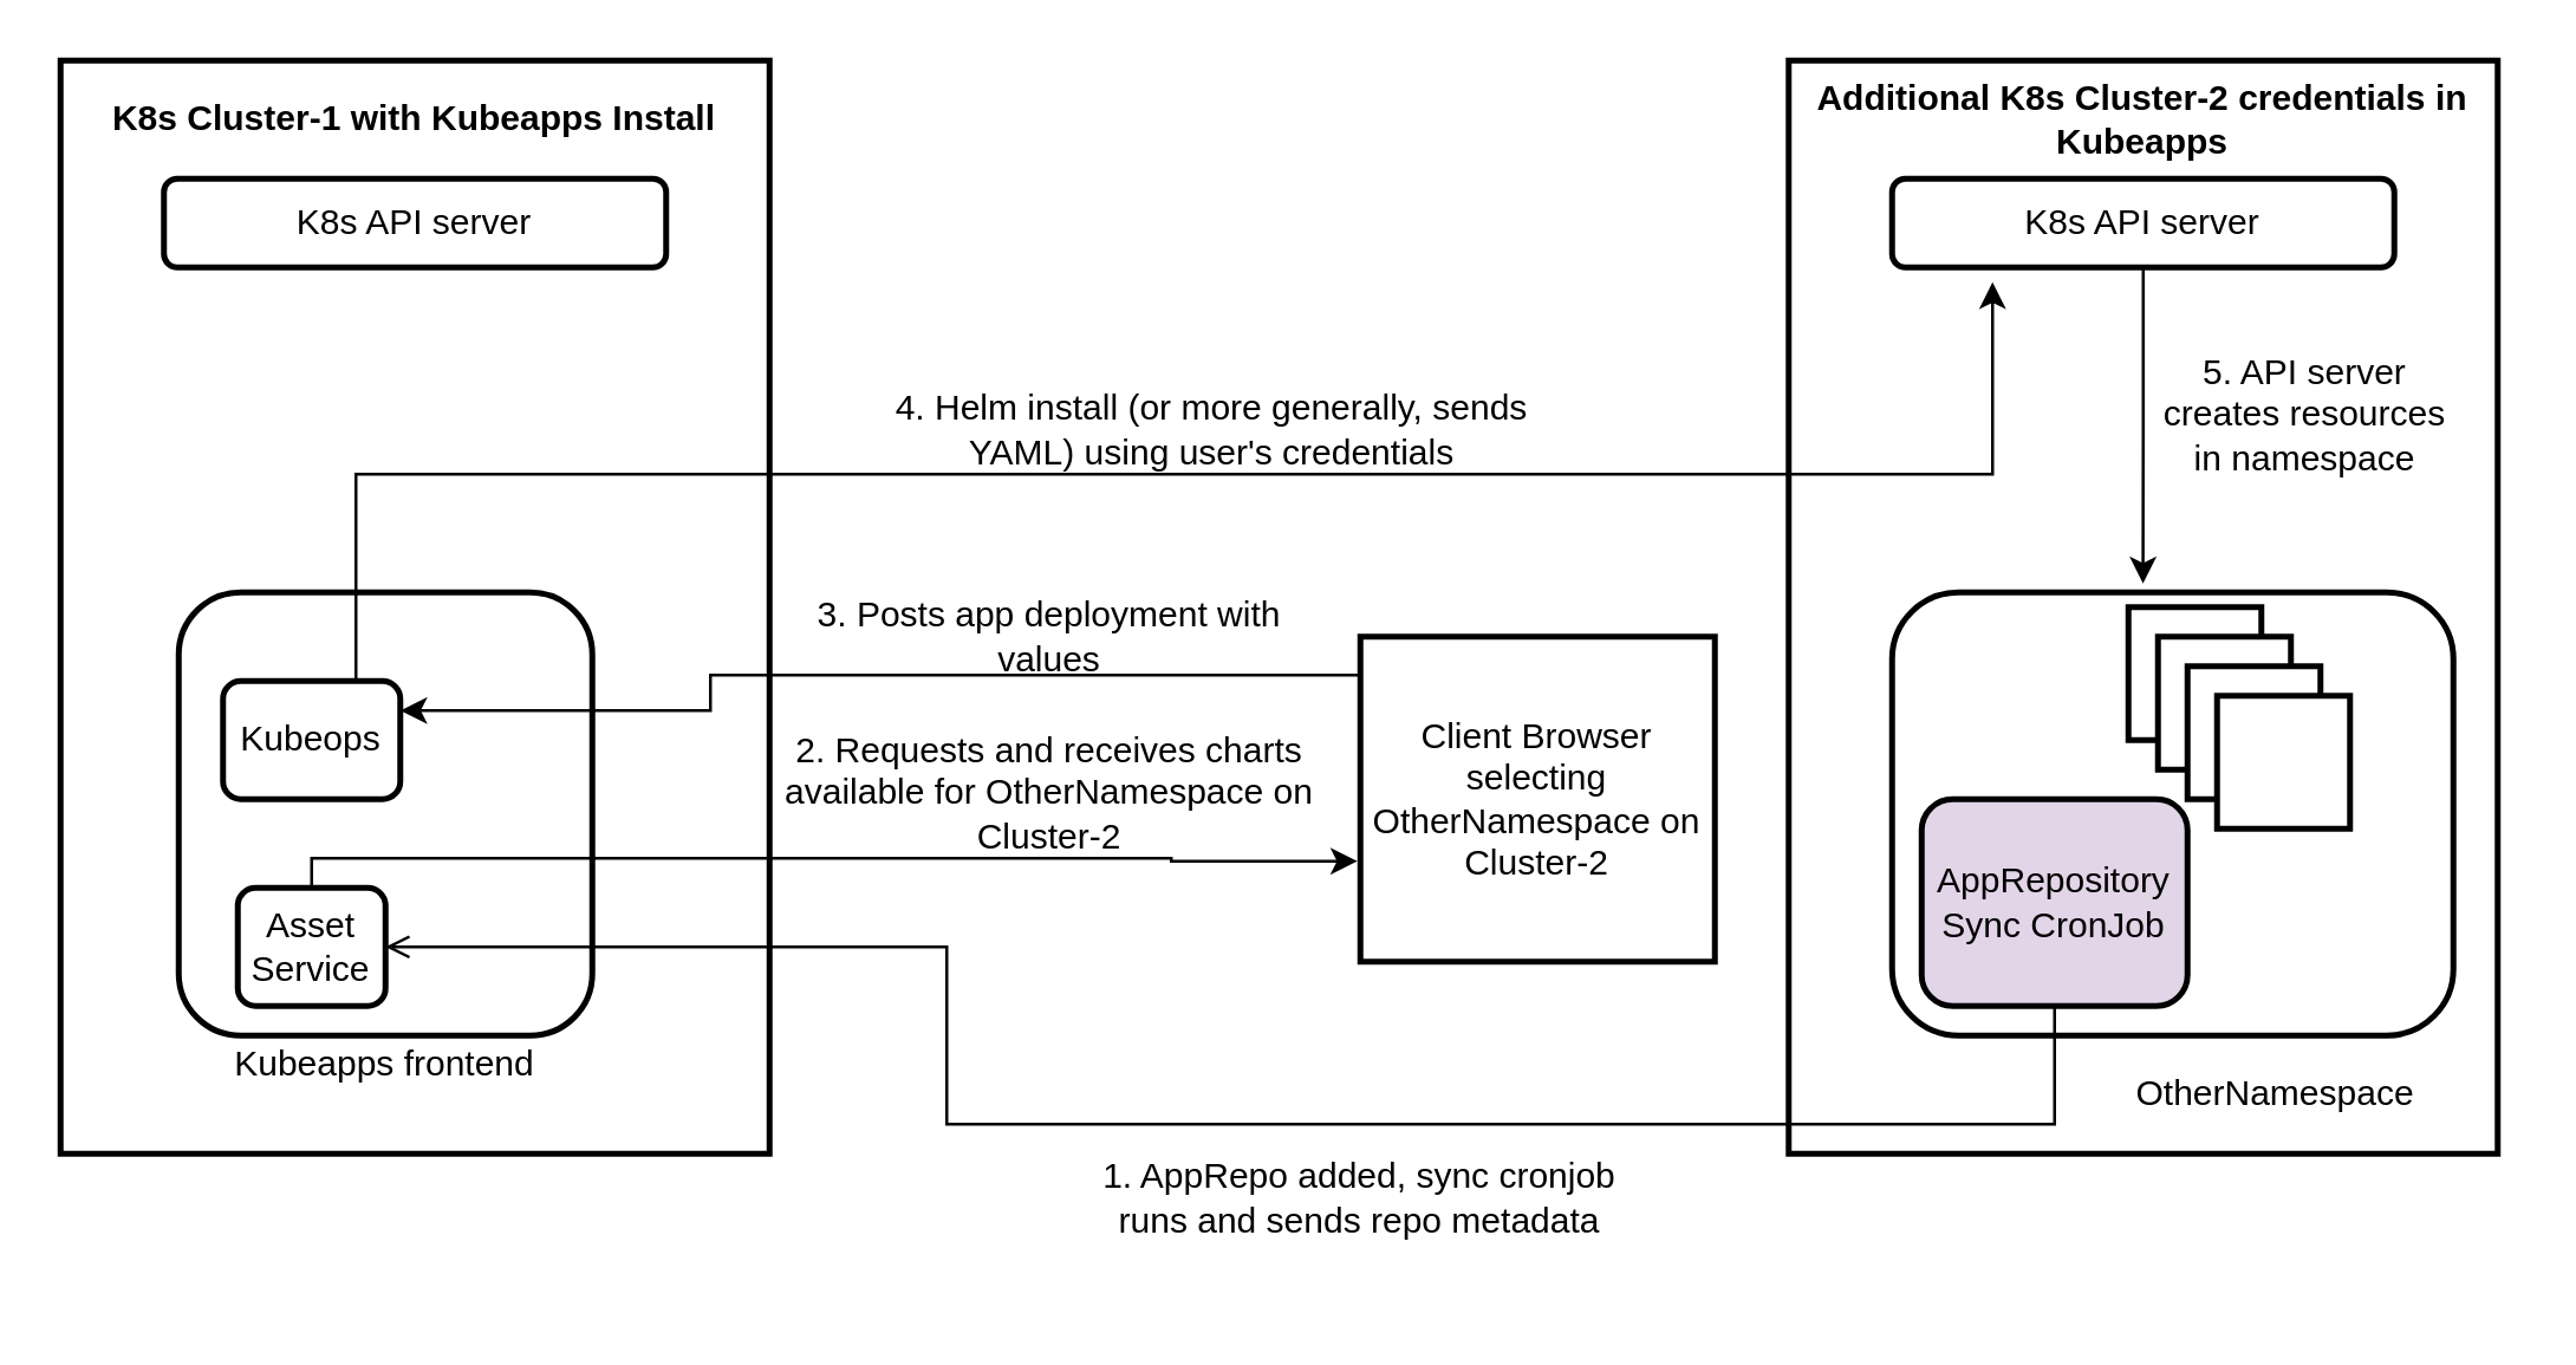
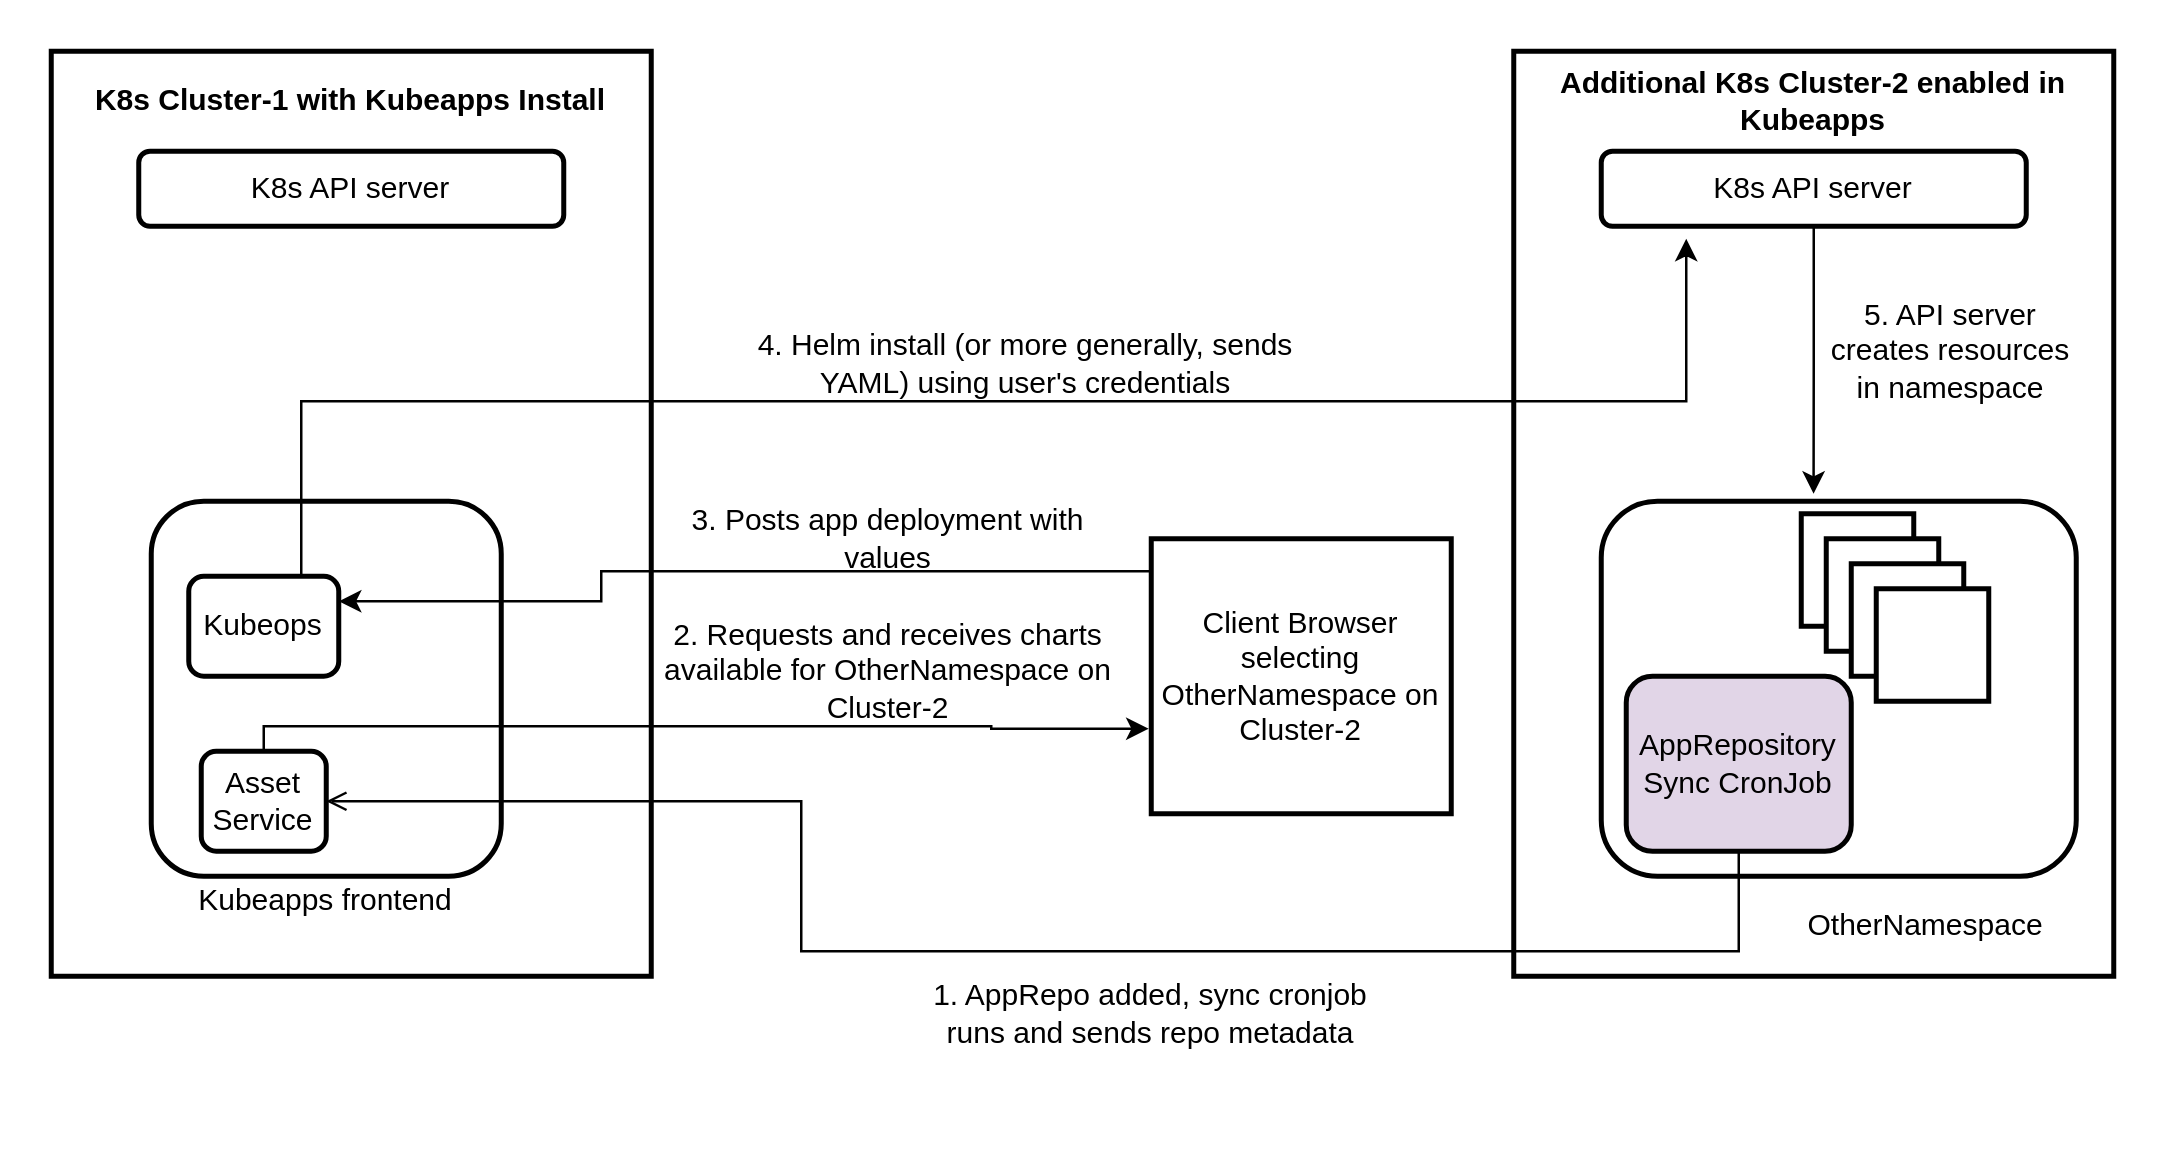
- <mxCell id="11" value="Additional K8s Cluster-2 credentials in Kubeapps" style="text;html=1;strokeColor=none;fillColor=none;align=center;verticalAlign=middle;whiteSpace=wrap;rounded=0;fontStyle=1" parent="1" vertex="1"><mxGeometry x="600" y="20" width="250" height="40" as="geometry" /></mxCell>
+ <mxCell id="11" value="Additional K8s Cluster-2 enabled in Kubeapps" style="text;html=1;strokeColor=none;fillColor=none;align=center;verticalAlign=middle;whiteSpace=wrap;rounded=0;fontStyle=1" parent="1" vertex="1"><mxGeometry x="600" y="20" width="250" height="40" as="geometry" /></mxCell>
